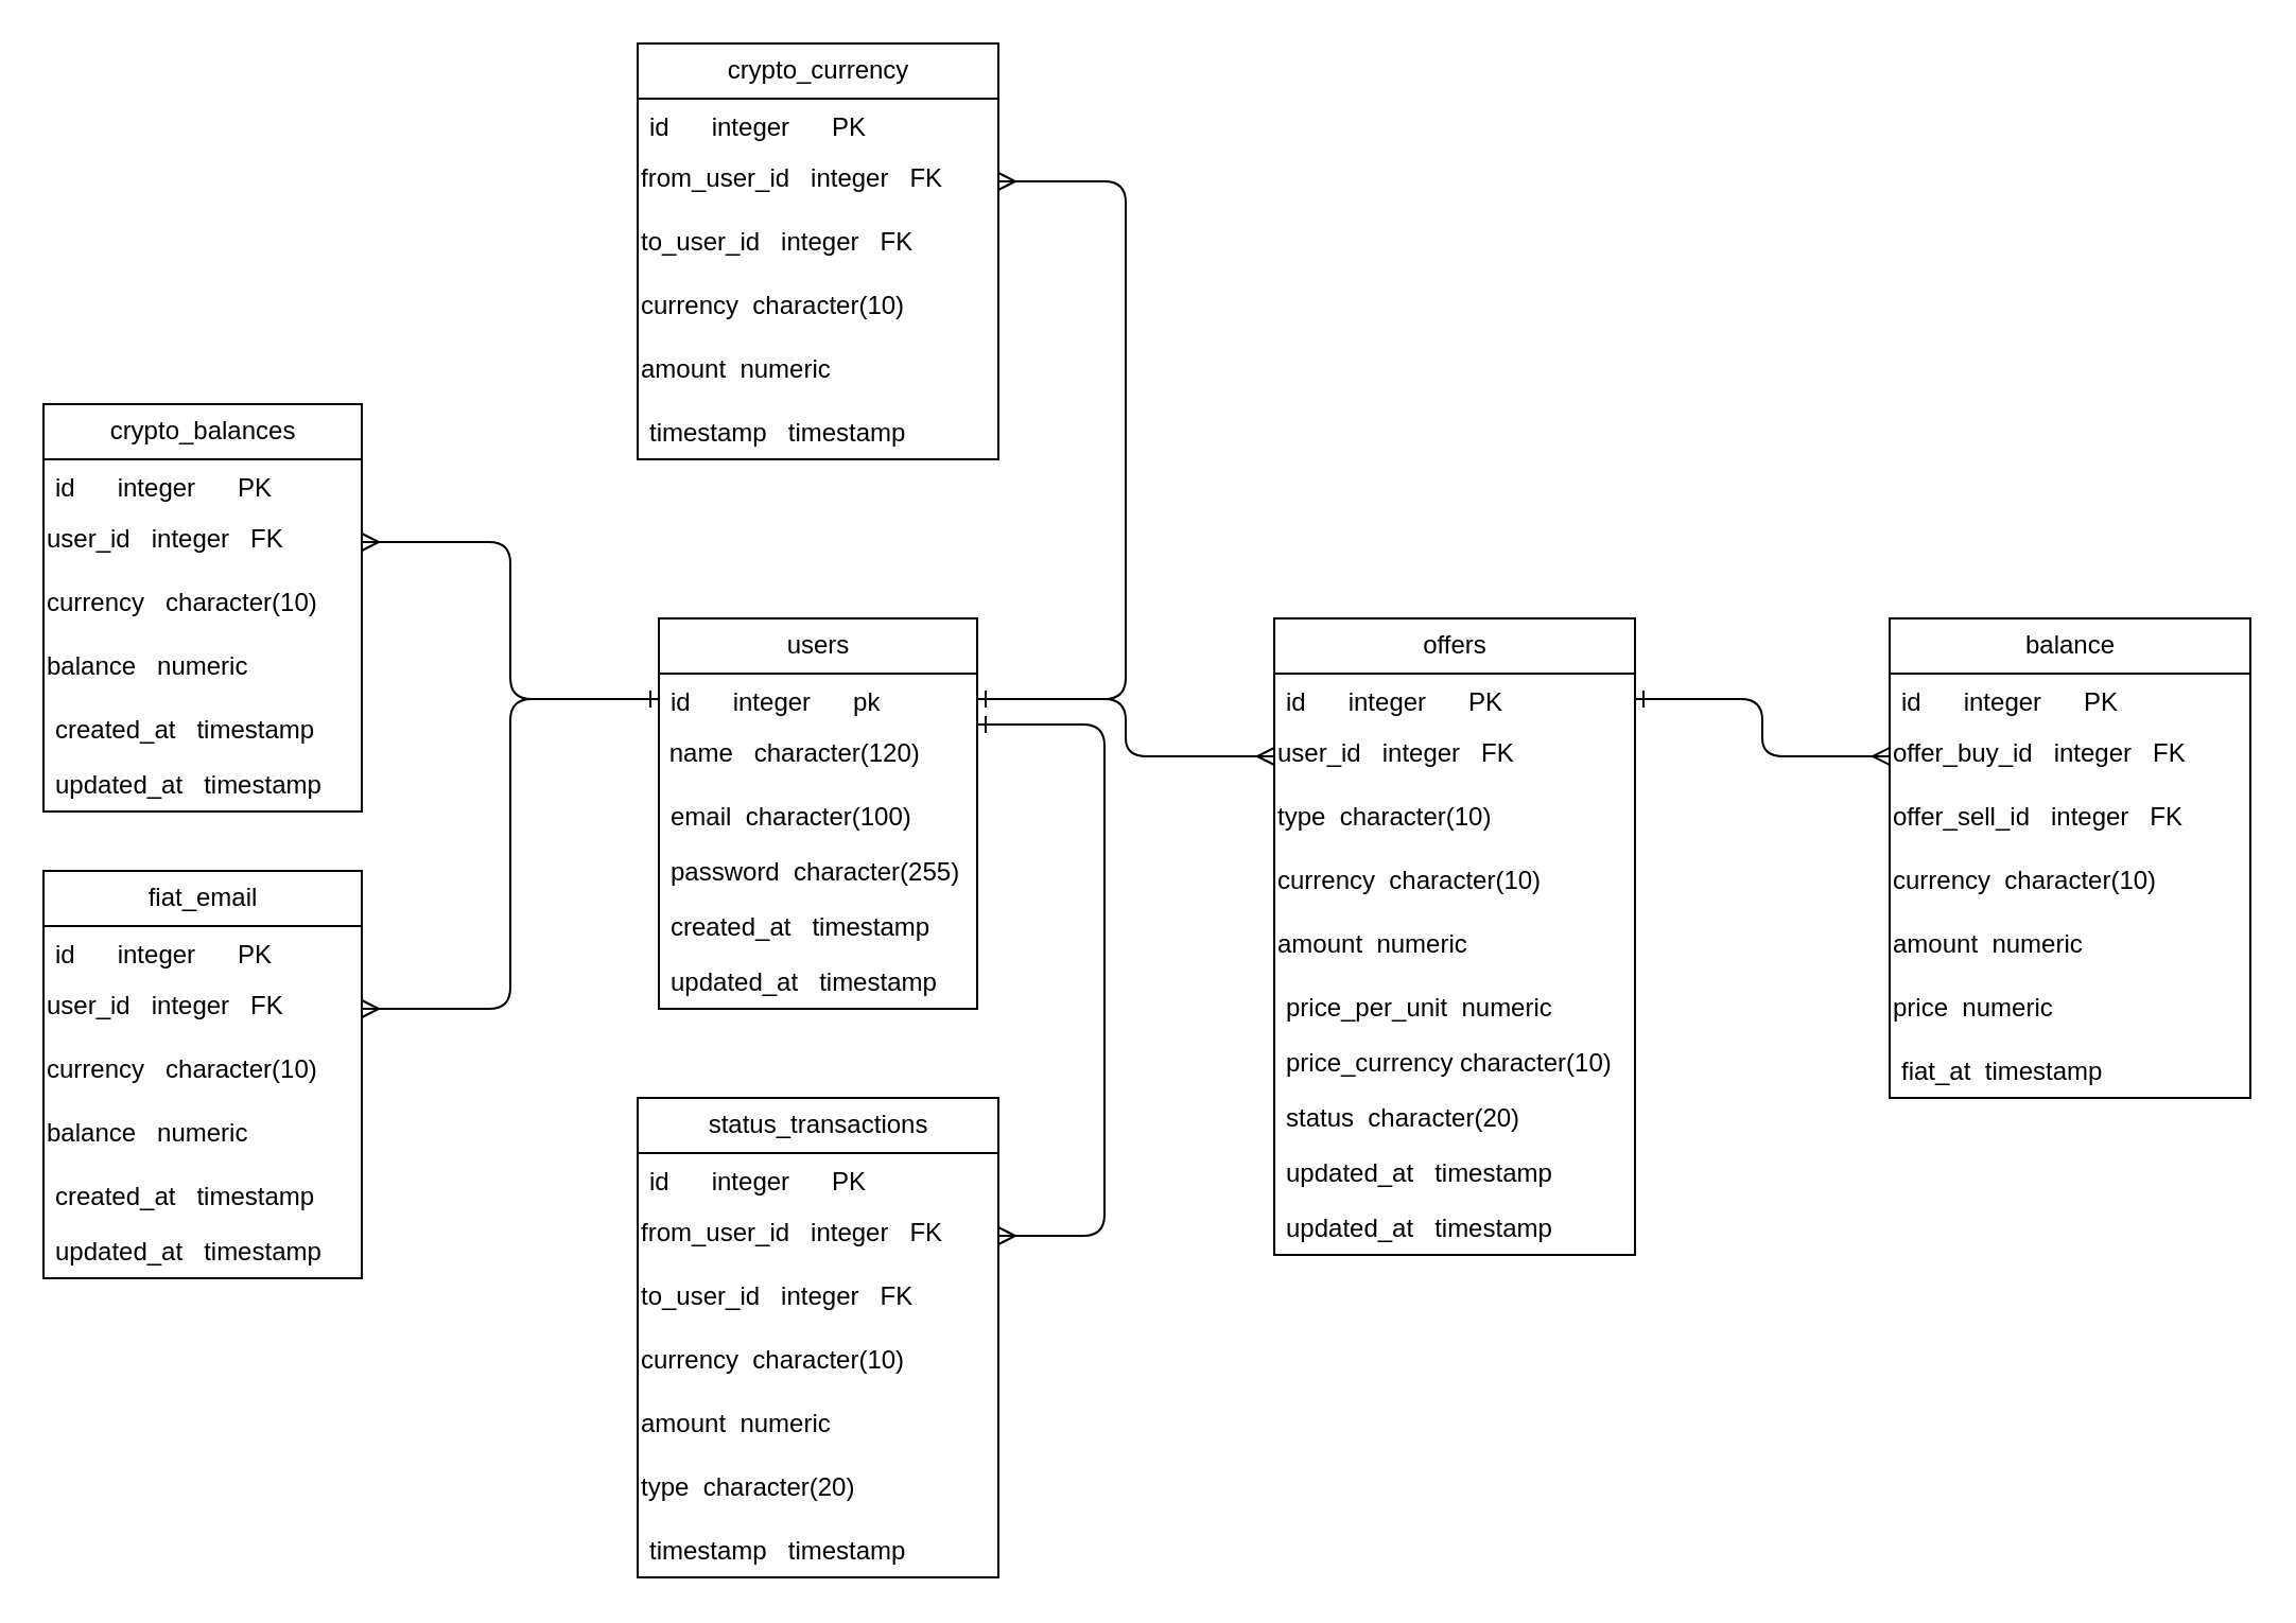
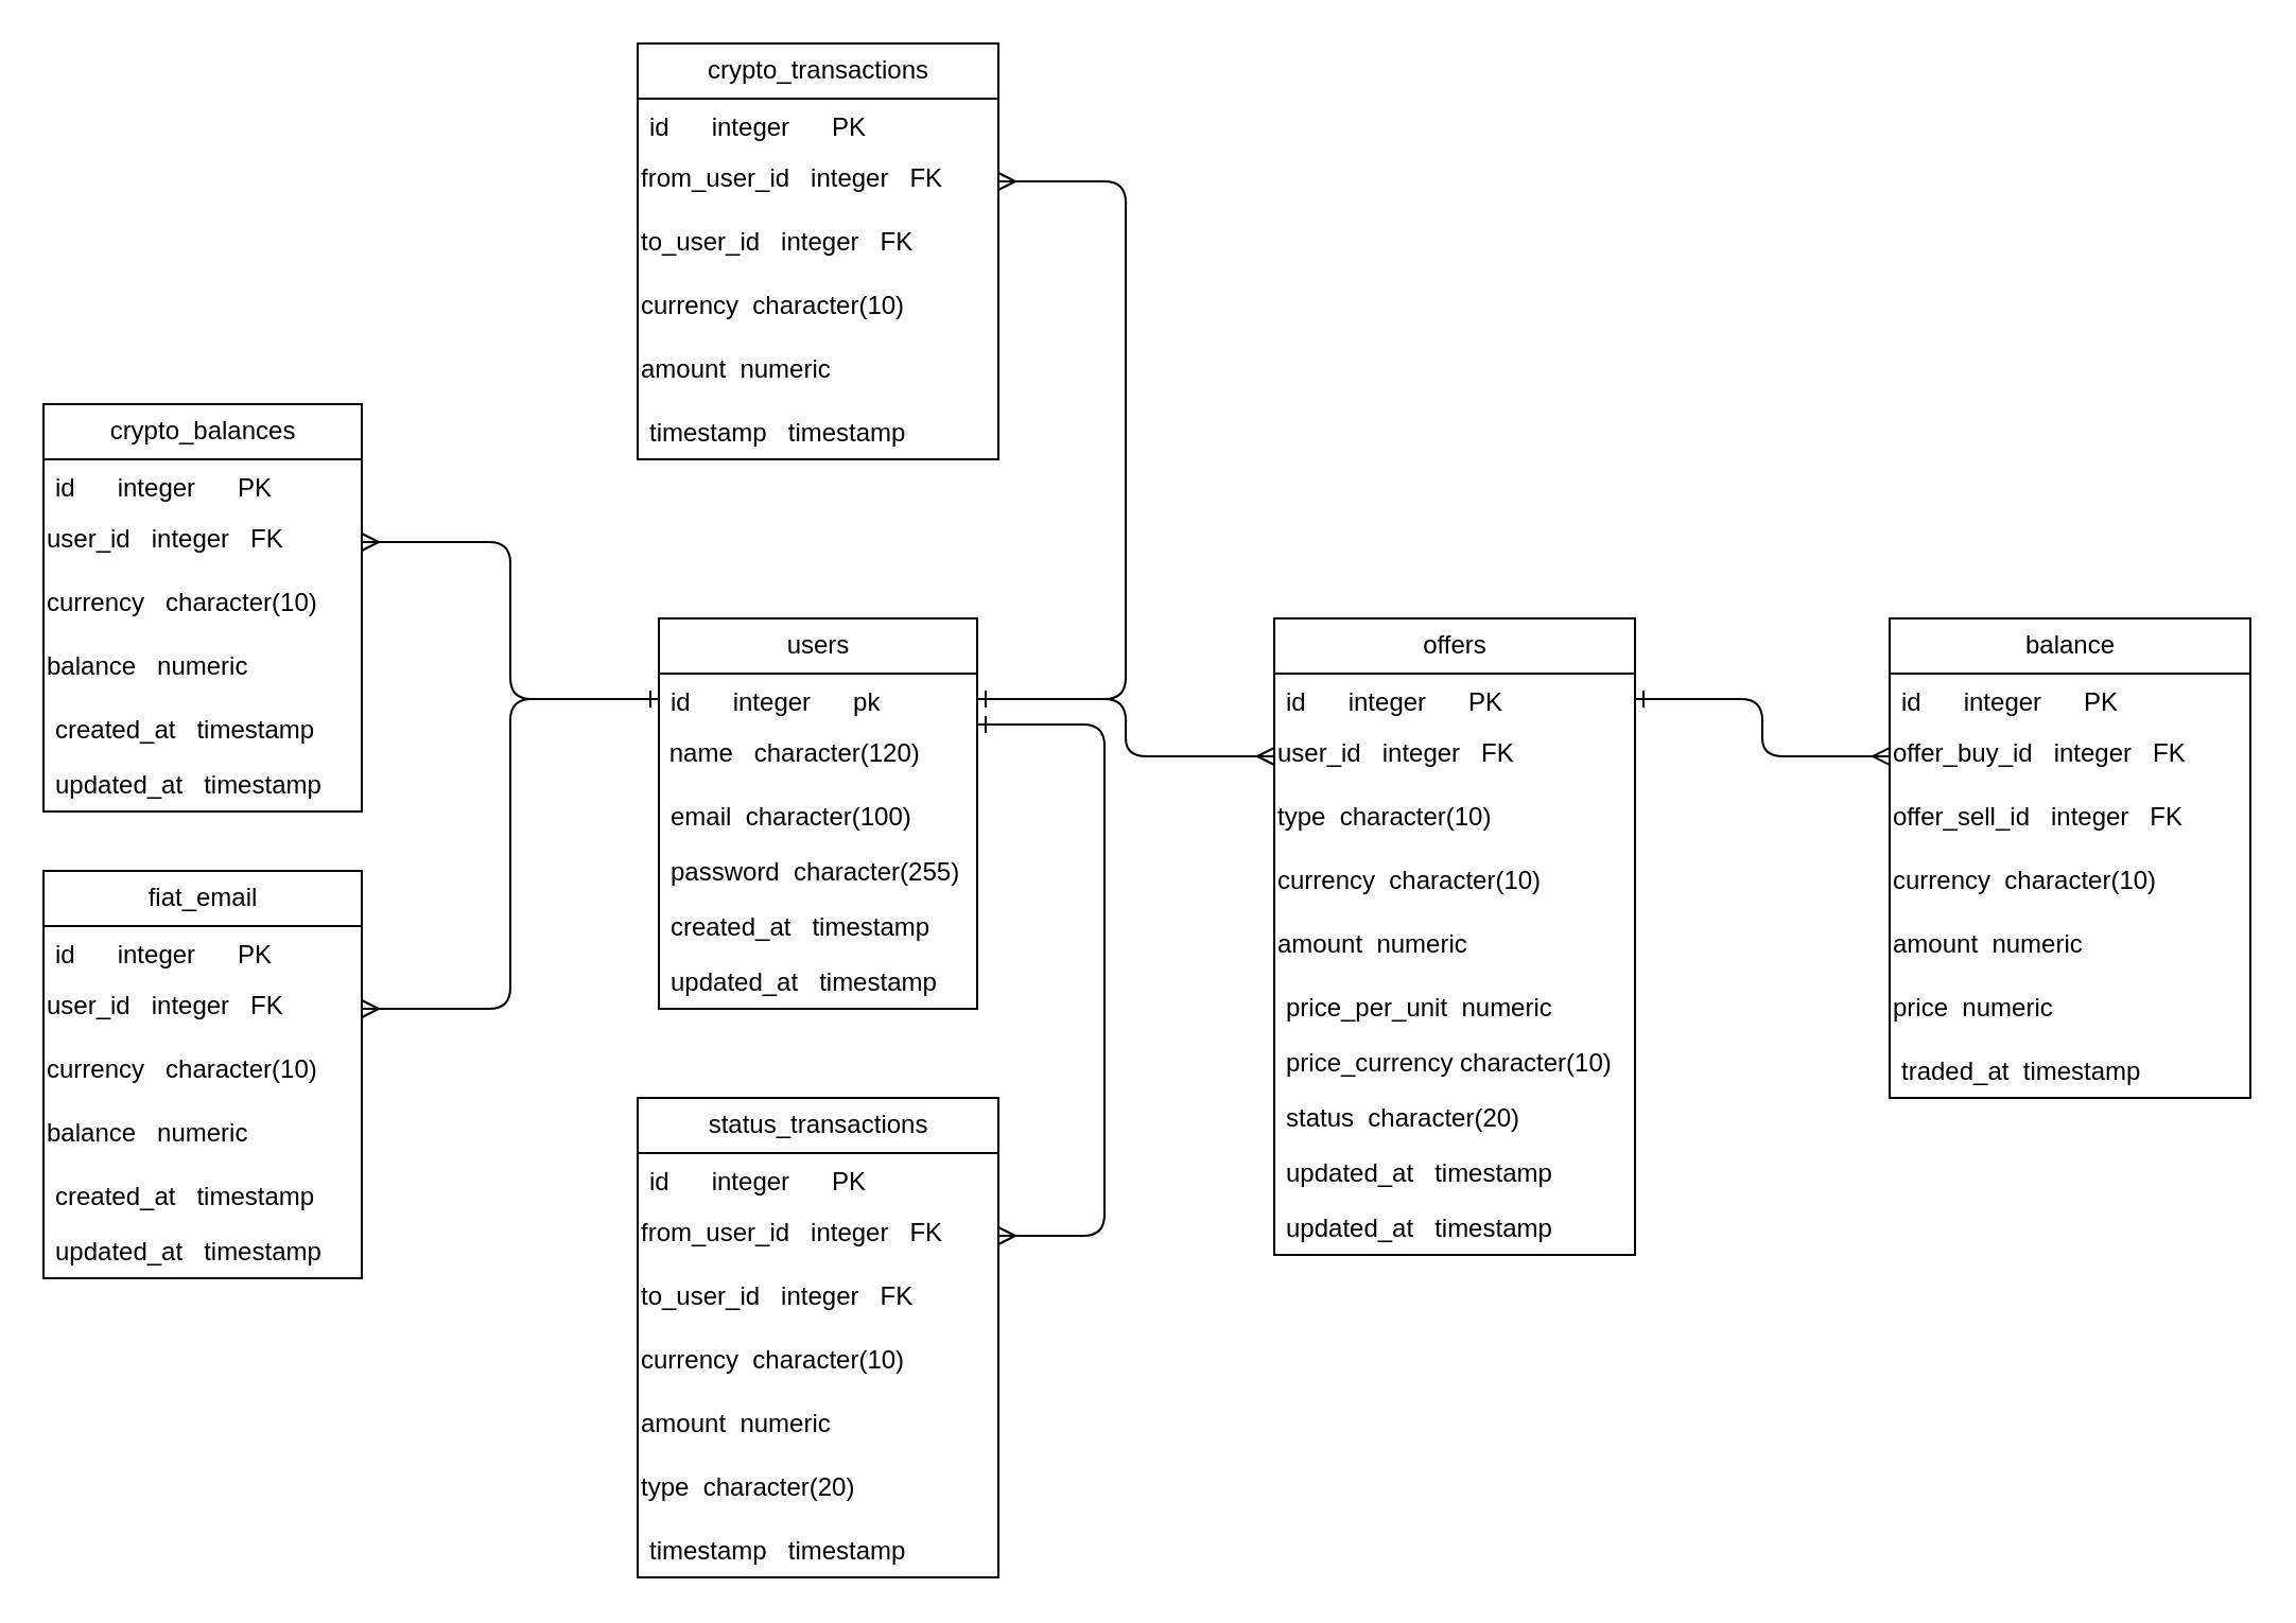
- <mxCell id="35" value="crypto_currency" style="swimlane;fontStyle=0;childLayout=stackLayout;horizontal=1;startSize=26;fillColor=none;horizontalStack=0;resizeParent=1;resizeParentMax=0;resizeLast=0;collapsible=1;marginBottom=0;html=1;" vertex="1" parent="1"><mxGeometry x="300" y="20" width="170" height="196" as="geometry"><mxRectangle x="50" y="170" width="70" height="30" as="alternateBounds" /></mxGeometry></mxCell>
+ <mxCell id="35" value="crypto_transactions" style="swimlane;fontStyle=0;childLayout=stackLayout;horizontal=1;startSize=26;fillColor=none;horizontalStack=0;resizeParent=1;resizeParentMax=0;resizeLast=0;collapsible=1;marginBottom=0;html=1;" vertex="1" parent="1"><mxGeometry x="300" y="20" width="170" height="196" as="geometry"><mxRectangle x="50" y="170" width="70" height="30" as="alternateBounds" /></mxGeometry></mxCell>
- <mxCell id="49" value="fiat_at&amp;nbsp;&amp;nbsp;&lt;span style=&quot;color: rgb(0, 0, 0);&quot;&gt;timestamp&lt;/span&gt;" style="text;strokeColor=none;fillColor=none;align=left;verticalAlign=top;spacingLeft=4;spacingRight=4;overflow=hidden;rotatable=0;points=[[0,0.5],[1,0.5]];portConstraint=eastwest;whiteSpace=wrap;html=1;" vertex="1" parent="42"><mxGeometry y="200" width="170" height="26" as="geometry" /></mxCell>
+ <mxCell id="49" value="traded_at&amp;nbsp;&amp;nbsp;&lt;span style=&quot;color: rgb(0, 0, 0);&quot;&gt;timestamp&lt;/span&gt;" style="text;strokeColor=none;fillColor=none;align=left;verticalAlign=top;spacingLeft=4;spacingRight=4;overflow=hidden;rotatable=0;points=[[0,0.5],[1,0.5]];portConstraint=eastwest;whiteSpace=wrap;html=1;" vertex="1" parent="42"><mxGeometry y="200" width="170" height="26" as="geometry" /></mxCell>
